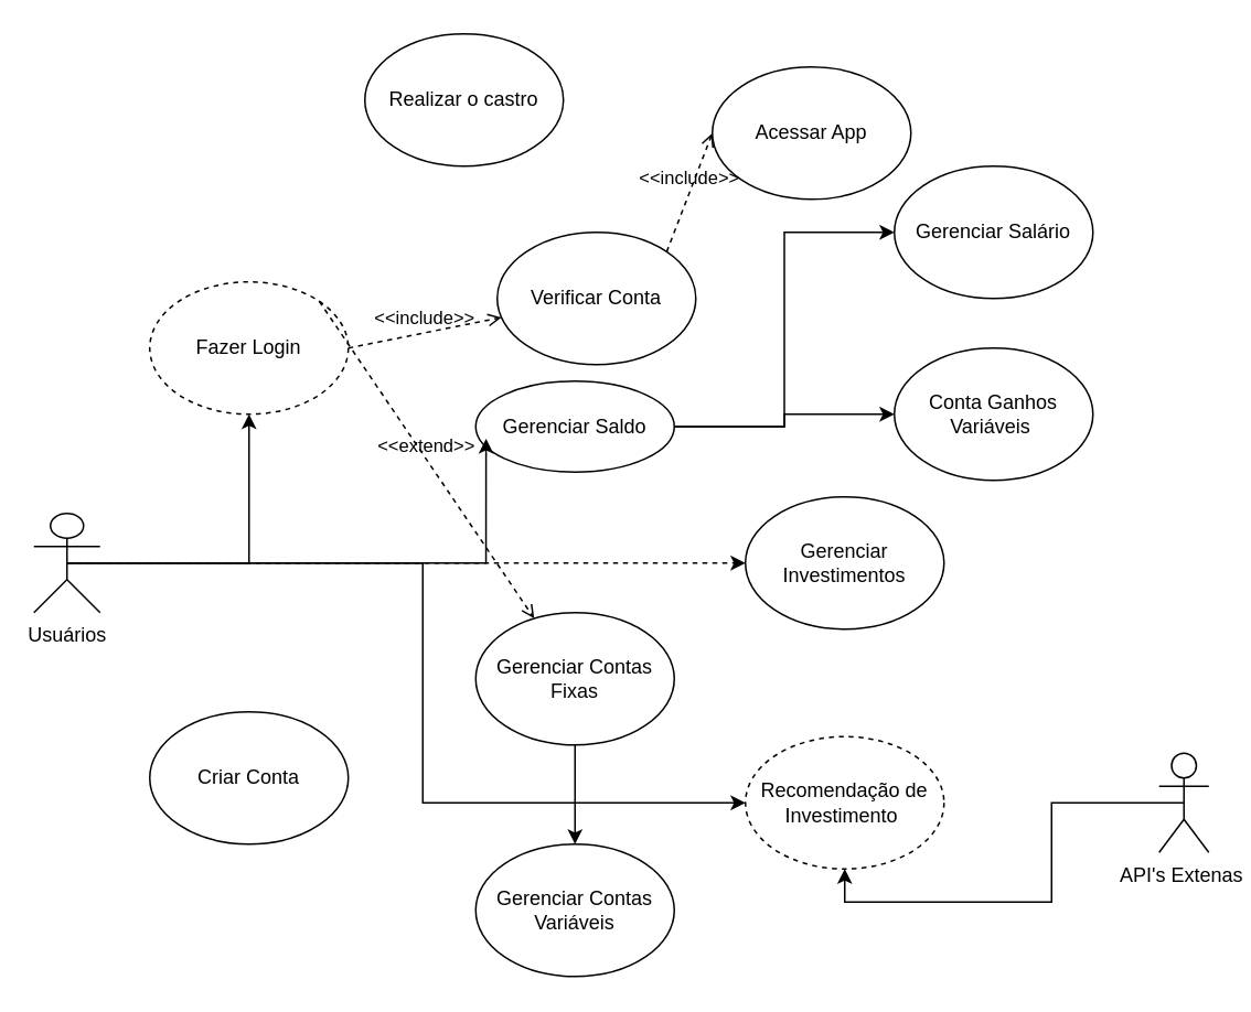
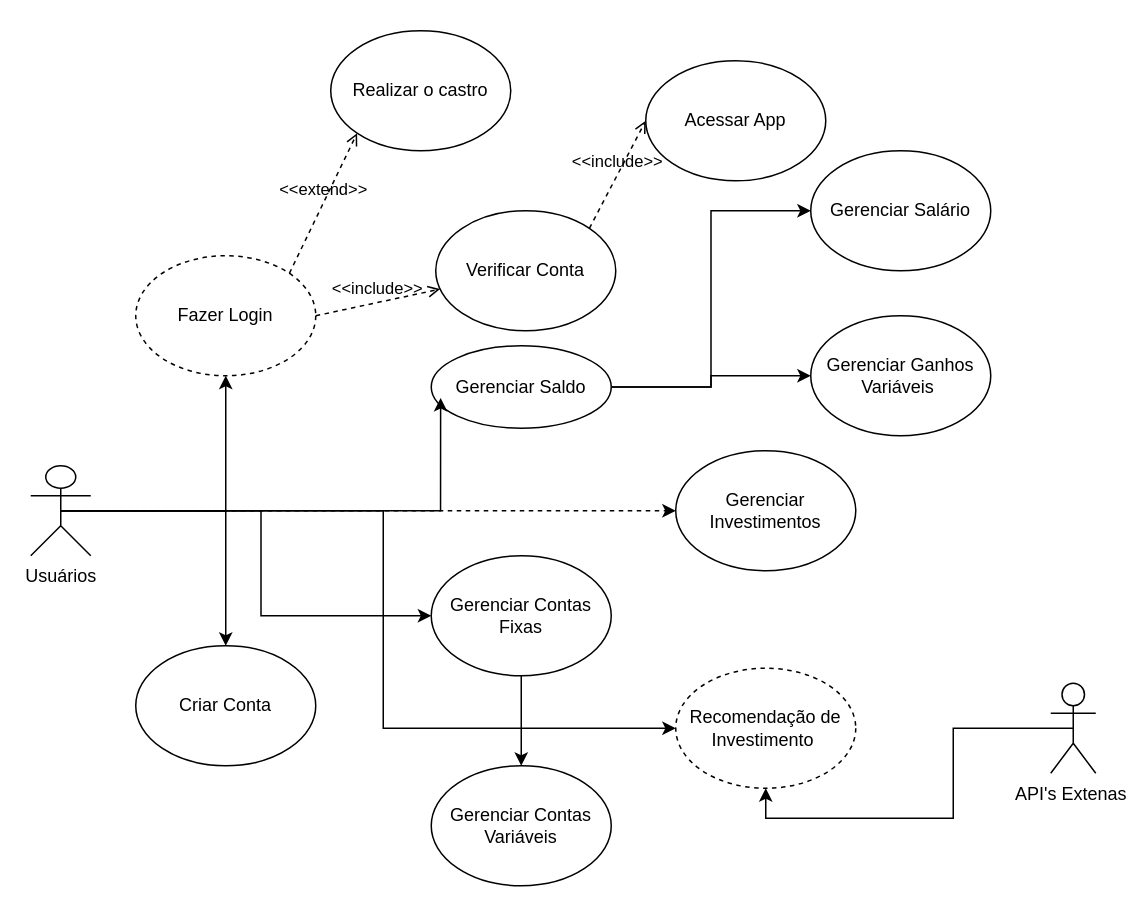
- <mxCell id="9" value="Verificar Conta" style="ellipse;whiteSpace=wrap;html=1;" vertex="1" parent="1"><mxGeometry x="300" y="140" width="120" height="80" as="geometry" /></mxCell>
+ <mxCell id="9" value="Verificar Conta" style="ellipse;whiteSpace=wrap;html=1;" vertex="1" parent="1"><mxGeometry x="290" y="140" width="120" height="80" as="geometry" /></mxCell>
- <mxCell id="25" value="Conta Ganhos Variáveis&amp;nbsp;" style="ellipse;whiteSpace=wrap;html=1;" vertex="1" parent="1"><mxGeometry x="540" y="210" width="120" height="80" as="geometry" /></mxCell>
+ <mxCell id="25" value="Gerenciar Ganhos Variáveis&amp;nbsp;" style="ellipse;whiteSpace=wrap;html=1;" vertex="1" parent="1"><mxGeometry x="540" y="210" width="120" height="80" as="geometry" /></mxCell>
- <mxCell id="10" value="&amp;lt;&amp;lt;extend&amp;gt;&amp;gt;" style="html=1;verticalAlign=bottom;labelBackgroundColor=none;endArrow=open;endFill=0;dashed=1;rounded=0;exitX=1;exitY=0;exitDx=0;exitDy=0;" edge="1" parent="1" source="2" target="21"><mxGeometry width="160" relative="1" as="geometry"><mxPoint x="310" y="270" as="sourcePoint" /><mxPoint x="470" y="270" as="targetPoint" /></mxGeometry></mxCell>
+ <mxCell id="10" value="&amp;lt;&amp;lt;extend&amp;gt;&amp;gt;" style="html=1;verticalAlign=bottom;labelBackgroundColor=none;endArrow=open;endFill=0;dashed=1;rounded=0;entryX=1;entryY=0;entryDx=0;entryDy=0;exitX=1;exitY=0;exitDx=0;exitDy=0;" edge="1" parent="1" source="2" target="12"><mxGeometry width="160" relative="1" as="geometry"><mxPoint x="310" y="270" as="sourcePoint" /><mxPoint x="470" y="270" as="targetPoint" /></mxGeometry></mxCell>
+ <mxCell id="4" style="edgeStyle=orthogonalEdgeStyle;rounded=0;orthogonalLoop=1;jettySize=auto;html=1;exitX=0.5;exitY=0.5;exitDx=0;exitDy=0;exitPerimeter=0;" edge="1" parent="1" source="8" target="13"><mxGeometry relative="1" as="geometry" /></mxCell>
+ <mxCell id="5" style="edgeStyle=orthogonalEdgeStyle;rounded=0;orthogonalLoop=1;jettySize=auto;html=1;exitX=0.5;exitY=0.5;exitDx=0;exitDy=0;exitPerimeter=0;entryX=0;entryY=0.5;entryDx=0;entryDy=0;" edge="1" parent="1" source="8" target="21"><mxGeometry relative="1" as="geometry" /></mxCell>
